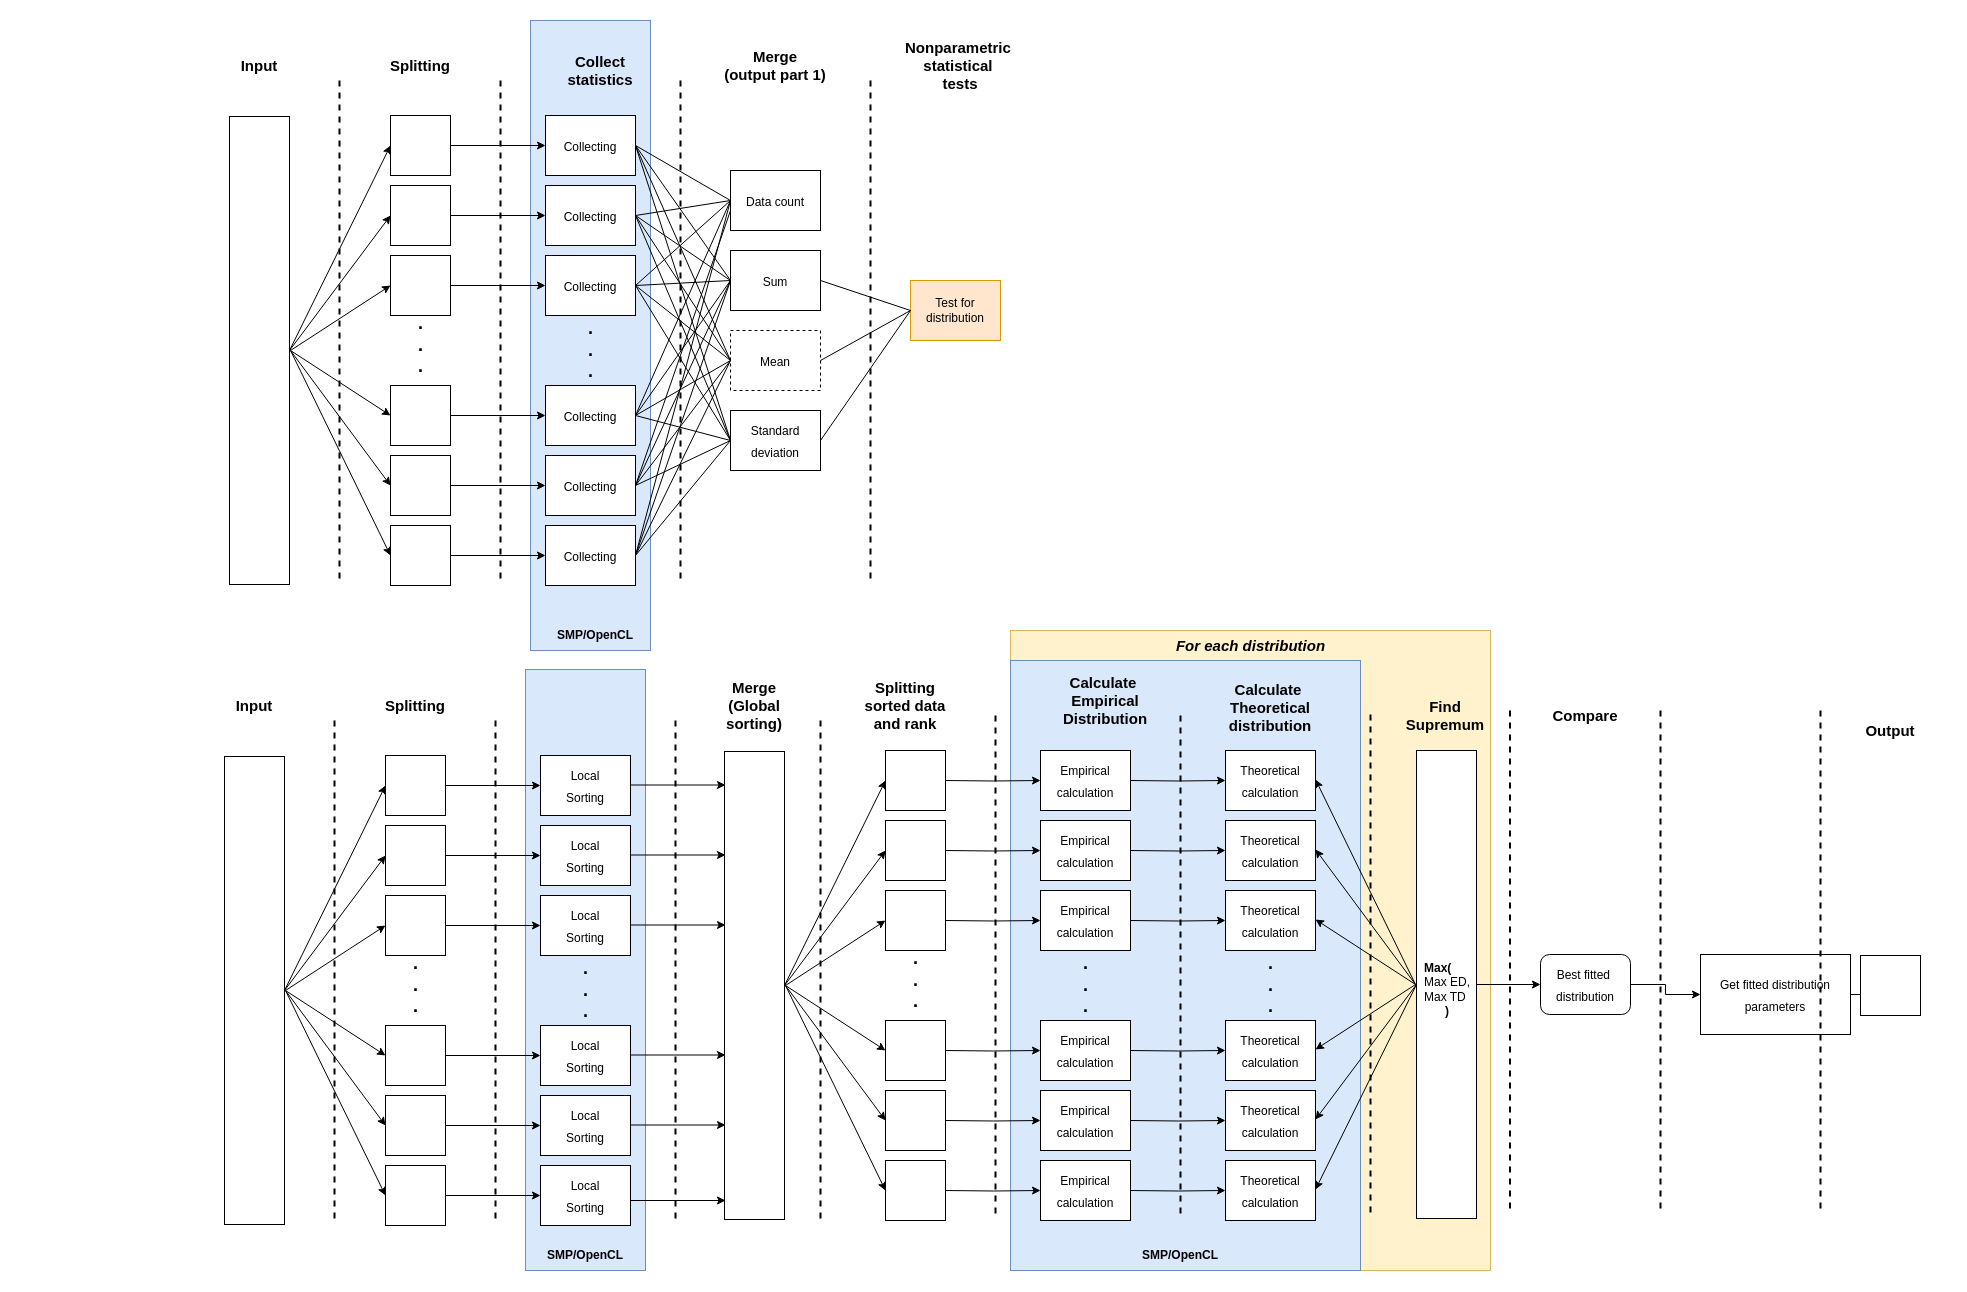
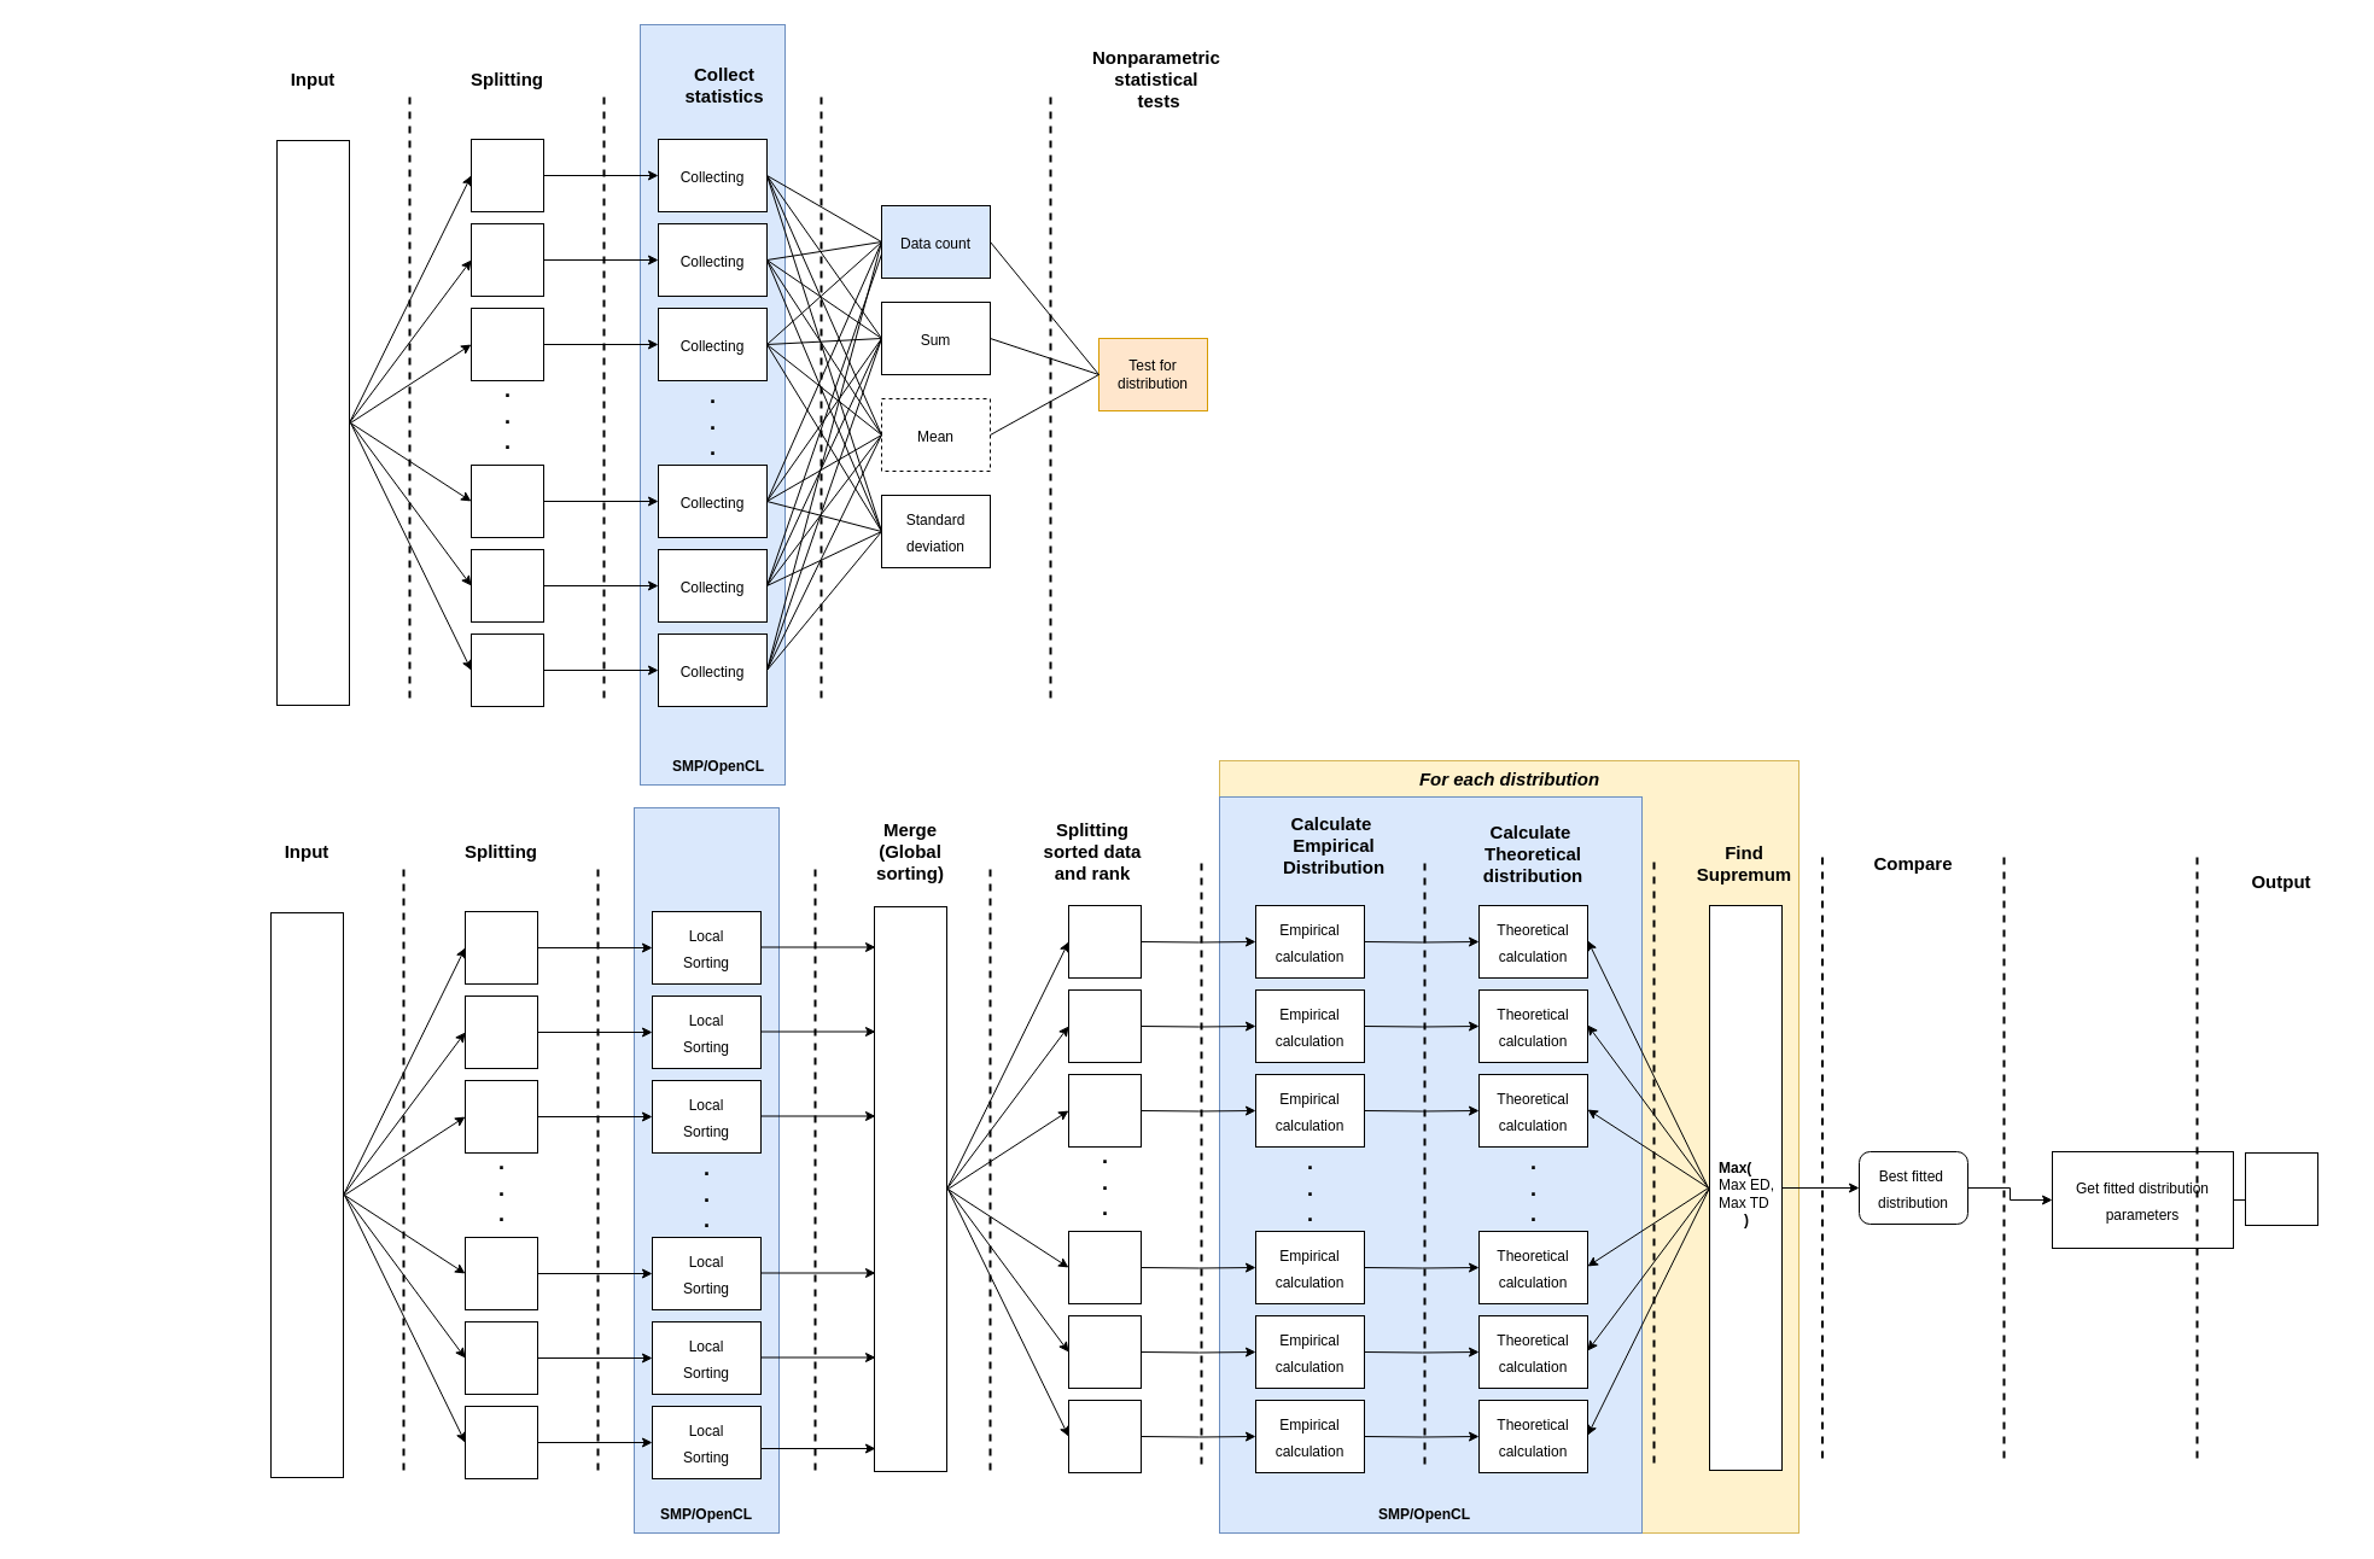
- <mxCell id="41" value="&lt;font style=&quot;font-size: 15px;&quot;&gt;&lt;b&gt;&lt;div style=&quot;&quot;&gt;Merge&lt;/div&gt;&lt;div style=&quot;&quot;&gt;(output part 1)&lt;/div&gt;&lt;/b&gt;&lt;/font&gt;" style="text;html=1;strokeColor=none;fillColor=none;align=center;verticalAlign=middle;whiteSpace=wrap;rounded=0;" vertex="1" parent="1"><mxGeometry x="720" y="50" width="110" height="30" as="geometry" /></mxCell>
- <mxCell id="42" value="&lt;font style=&quot;font-size: 12px;&quot;&gt;Data count&lt;/font&gt;" style="rounded=0;whiteSpace=wrap;html=1;fontSize=18;" vertex="1" parent="1"><mxGeometry x="730" y="170" width="90" height="60" as="geometry" /></mxCell>
+ <mxCell id="42" value="&lt;font style=&quot;font-size: 12px;&quot;&gt;Data count&lt;/font&gt;" style="rounded=0;whiteSpace=wrap;html=1;fontSize=18;fillColor=#dae8fc;" vertex="1" parent="1"><mxGeometry x="730" y="170" width="90" height="60" as="geometry" /></mxCell>
+ <mxCell id="100" value="" style="endArrow=none;html=1;rounded=0;strokeWidth=1;fontSize=12;exitX=1;exitY=0.5;exitDx=0;exitDy=0;entryX=0;entryY=0.5;entryDx=0;entryDy=0;endFill=0;" edge="1" parent="1" source="42" target="99"><mxGeometry width="50" height="50" relative="1" as="geometry"><mxPoint x="650" y="310" as="sourcePoint" /><mxPoint x="700" y="260" as="targetPoint" /></mxGeometry></mxCell>
- <mxCell id="103" value="" style="endArrow=none;html=1;rounded=0;strokeWidth=1;fontSize=12;exitX=1;exitY=0.5;exitDx=0;exitDy=0;endFill=0;entryX=0;entryY=0.5;entryDx=0;entryDy=0;" edge="1" parent="1" source="45" target="99"><mxGeometry width="50" height="50" relative="1" as="geometry"><mxPoint x="830" y="370" as="sourcePoint" /><mxPoint x="920" y="320" as="targetPoint" /></mxGeometry></mxCell>
